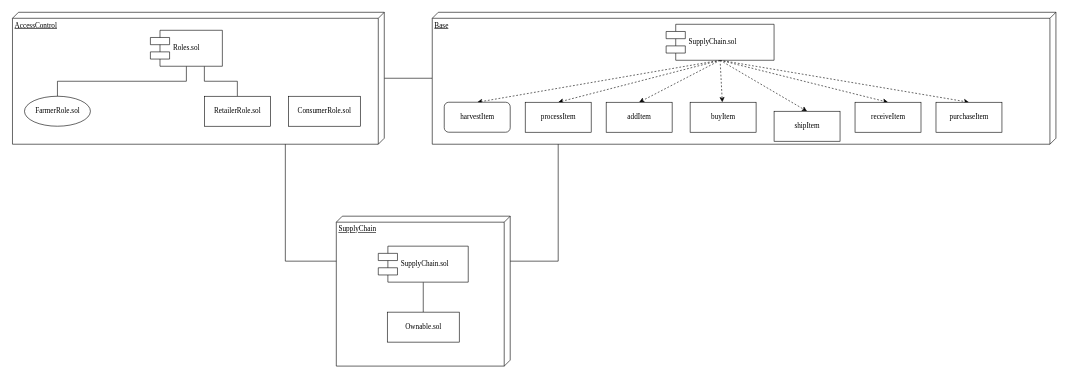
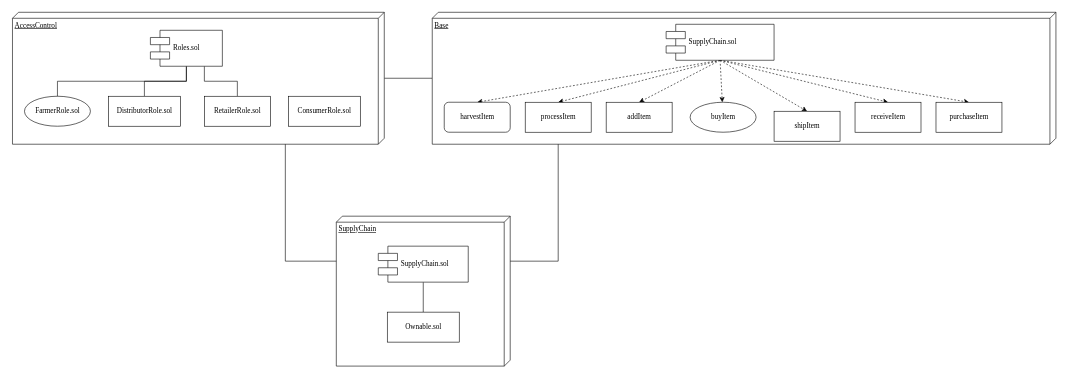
+ <mxCell id="8" style="edgeStyle=orthogonalEdgeStyle;rounded=0;orthogonalLoop=1;jettySize=auto;html=1;exitX=0.5;exitY=1;exitDx=0;exitDy=0;entryX=0.5;entryY=0;entryDx=0;entryDy=0;endArrow=none;endFill=0;" edge="1" parent="1" source="10" target="24"><mxGeometry relative="1" as="geometry" /></mxCell>
+ <mxCell id="24" value="DistributorRole.sol" style="html=1;rounded=0;shadow=0;comic=0;labelBackgroundColor=none;strokeColor=#000000;strokeWidth=1;fillColor=#ffffff;fontFamily=Verdana;fontSize=12;fontColor=#000000;align=center;" vertex="1" parent="1"><mxGeometry x="180" y="160" width="120" height="50" as="geometry" /></mxCell>
- <mxCell id="30" value="buyItem&lt;br&gt;" style="html=1;rounded=0;shadow=0;comic=0;labelBackgroundColor=none;strokeColor=#000000;strokeWidth=1;fillColor=#ffffff;fontFamily=Verdana;fontSize=12;fontColor=#000000;align=center;" vertex="1" parent="1"><mxGeometry x="1150" y="170" width="110" height="50" as="geometry" /></mxCell>
+ <mxCell id="30" value="buyItem&lt;br&gt;" style="ellipse;html=1;shadow=0;comic=0;labelBackgroundColor=none;strokeColor=#000000;strokeWidth=1;fillColor=#ffffff;fontFamily=Verdana;fontSize=12;fontColor=#000000;align=center;" vertex="1" parent="1"><mxGeometry x="1150" y="170" width="110" height="50" as="geometry" /></mxCell>
